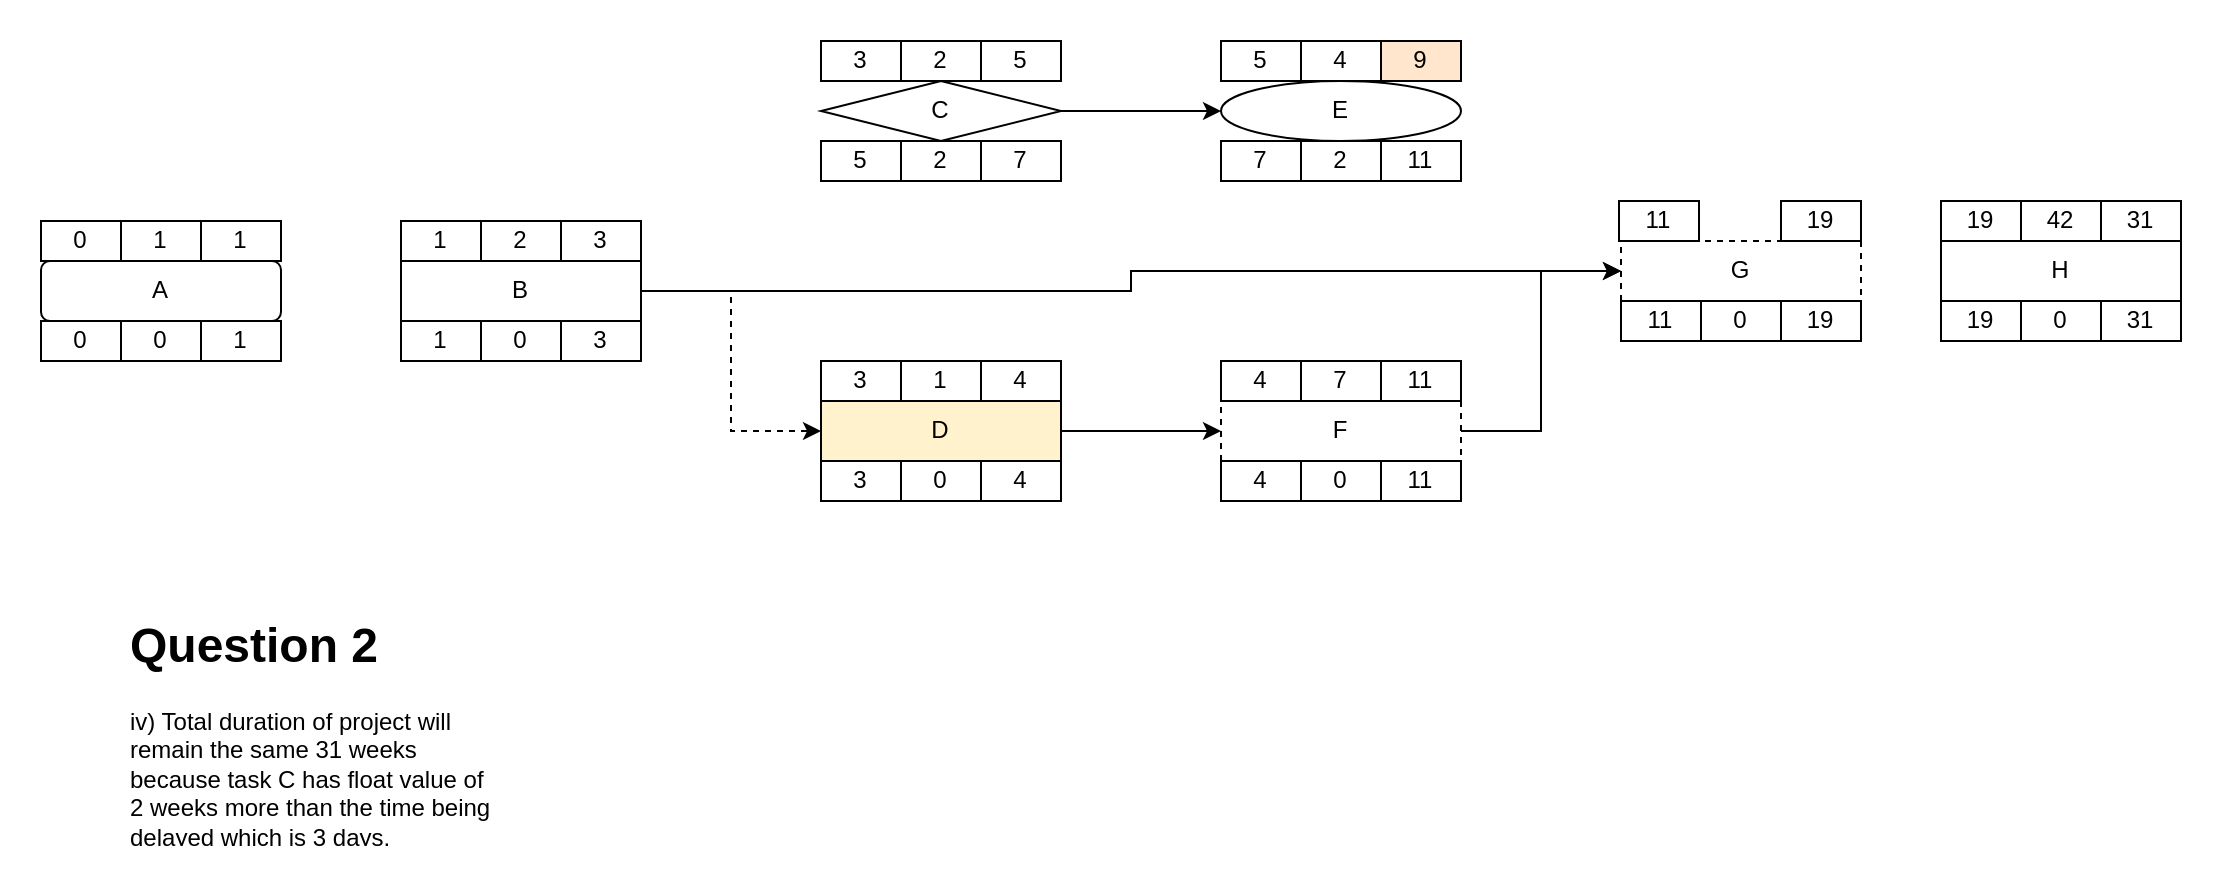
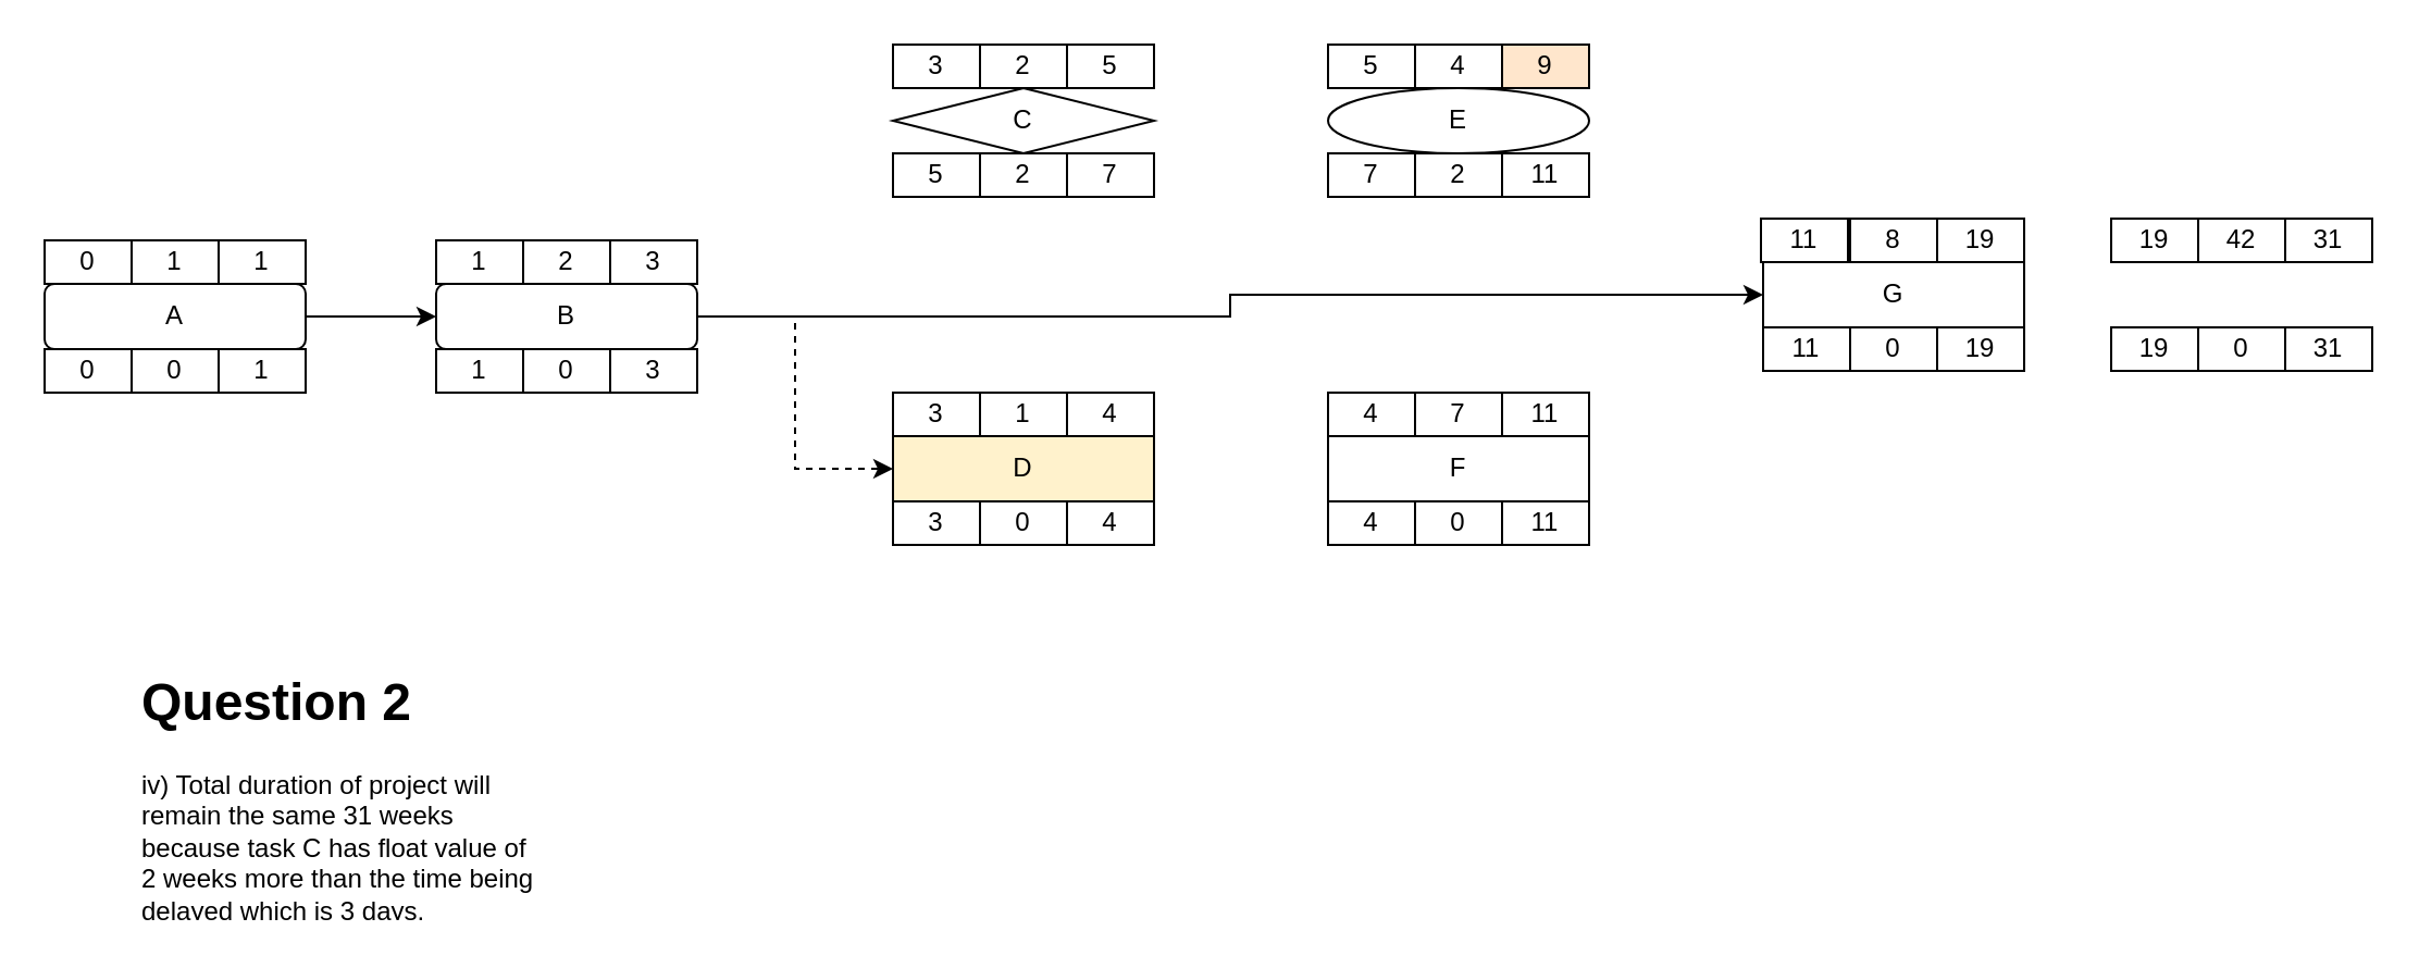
- <mxCell id="70" style="edgeStyle=orthogonalEdgeStyle;rounded=0;orthogonalLoop=1;jettySize=auto;html=1;entryX=0;entryY=0.5;entryDx=0;entryDy=0;" edge="1" parent="1" source="19" target="35"><mxGeometry relative="1" as="geometry" /></mxCell>
+ <mxCell id="53" value="8" style="rounded=0;whiteSpace=wrap;html=1;" vertex="1" parent="50"><mxGeometry x="40" width="40" height="20" as="geometry" /></mxCell>
- <mxCell id="51" value="G" style="rounded=0;whiteSpace=wrap;html=1;dashed=1;" vertex="1" parent="50"><mxGeometry y="20" width="120" height="30" as="geometry" /></mxCell>
+ <mxCell id="51" value="G" style="rounded=0;whiteSpace=wrap;html=1;" vertex="1" parent="50"><mxGeometry y="20" width="120" height="30" as="geometry" /></mxCell>
- <mxCell id="59" value="H" style="rounded=0;whiteSpace=wrap;html=1;" vertex="1" parent="58"><mxGeometry y="20" width="120" height="30" as="geometry" /></mxCell>
+ <mxCell id="66" style="edgeStyle=orthogonalEdgeStyle;rounded=0;orthogonalLoop=1;jettySize=auto;html=1;" edge="1" parent="1" source="3" target="11"><mxGeometry relative="1" as="geometry" /></mxCell>
- <mxCell id="11" value="B" style="rounded=0;whiteSpace=wrap;html=1;" vertex="1" parent="10"><mxGeometry y="20" width="120" height="30" as="geometry" /></mxCell>
+ <mxCell id="11" value="B" style="whiteSpace=wrap;html=1;rounded=1;" vertex="1" parent="10"><mxGeometry y="20" width="120" height="30" as="geometry" /></mxCell>
- <mxCell id="71" style="edgeStyle=orthogonalEdgeStyle;rounded=0;orthogonalLoop=1;jettySize=auto;html=1;entryX=0;entryY=0.5;entryDx=0;entryDy=0;" edge="1" parent="1" source="43" target="51"><mxGeometry relative="1" as="geometry" /></mxCell>
- <mxCell id="69" style="edgeStyle=orthogonalEdgeStyle;rounded=0;orthogonalLoop=1;jettySize=auto;html=1;entryX=0;entryY=0.5;entryDx=0;entryDy=0;" edge="1" parent="1" source="27" target="43"><mxGeometry relative="1" as="geometry" /></mxCell>
- <mxCell id="43" value="F" style="rounded=0;whiteSpace=wrap;html=1;dashed=1;" vertex="1" parent="42"><mxGeometry y="20" width="120" height="30" as="geometry" /></mxCell>
+ <mxCell id="43" value="F" style="rounded=0;whiteSpace=wrap;html=1;" vertex="1" parent="42"><mxGeometry y="20" width="120" height="30" as="geometry" /></mxCell>
